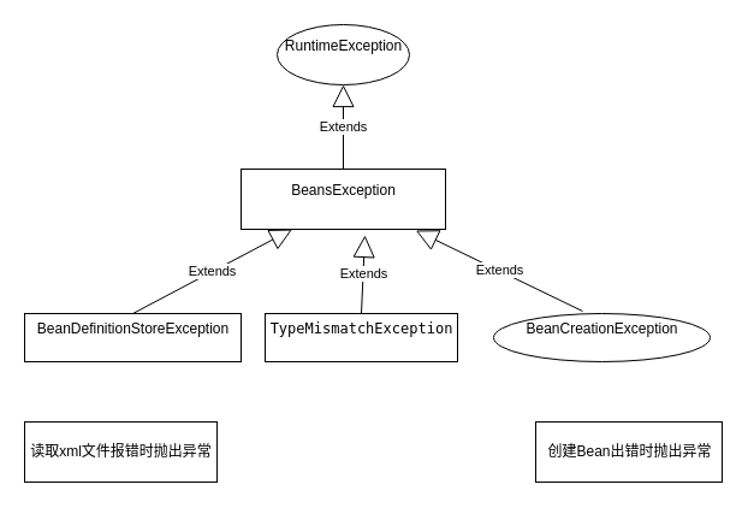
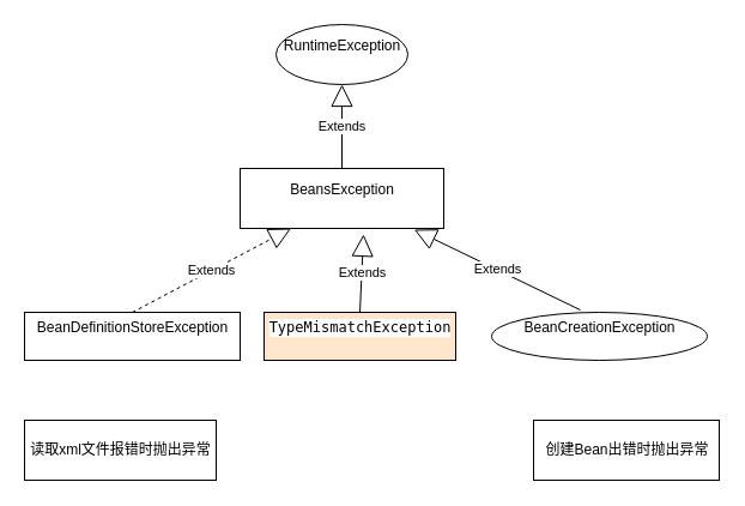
- <mxCell id="7" value="Extends" style="endArrow=block;endSize=16;endFill=0;html=1;exitX=0.5;exitY=0;exitDx=0;exitDy=0;entryX=0.25;entryY=1;entryDx=0;entryDy=0;" parent="1" source="4" target="3" edge="1"><mxGeometry width="160" relative="1" as="geometry"><mxPoint x="50" y="200" as="sourcePoint" /><mxPoint x="210" y="200" as="targetPoint" /></mxGeometry></mxCell>
+ <mxCell id="7" value="Extends" style="endArrow=block;endSize=16;endFill=0;html=1;exitX=0.5;exitY=0;exitDx=0;exitDy=0;entryX=0.25;entryY=1;entryDx=0;entryDy=0;dashed=1;" parent="1" source="4" target="3" edge="1"><mxGeometry width="160" relative="1" as="geometry"><mxPoint x="50" y="200" as="sourcePoint" /><mxPoint x="210" y="200" as="targetPoint" /></mxGeometry></mxCell>
- <mxCell id="9" value="&lt;div&gt;&lt;pre style=&quot;background-color: rgb(255 , 255 , 255)&quot;&gt;&lt;font style=&quot;font-size: 12px&quot;&gt;TypeMismatchException&lt;/font&gt;&lt;/pre&gt;&lt;/div&gt;&lt;div&gt;&lt;br&gt;&lt;/div&gt;" style="html=1;" parent="1" vertex="1"><mxGeometry x="220" y="260" width="160" height="40" as="geometry" /></mxCell>
+ <mxCell id="9" value="&lt;div&gt;&lt;pre style=&quot;background-color: rgb(255 , 255 , 255)&quot;&gt;&lt;font style=&quot;font-size: 12px&quot;&gt;TypeMismatchException&lt;/font&gt;&lt;/pre&gt;&lt;/div&gt;&lt;div&gt;&lt;br&gt;&lt;/div&gt;" style="html=1;fillColor=#ffe6cc;" parent="1" vertex="1"><mxGeometry x="220" y="260" width="160" height="40" as="geometry" /></mxCell>
